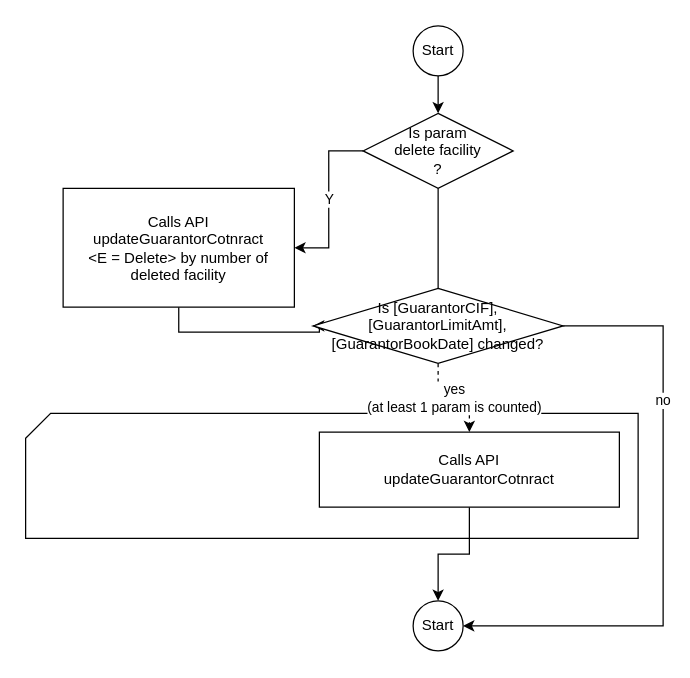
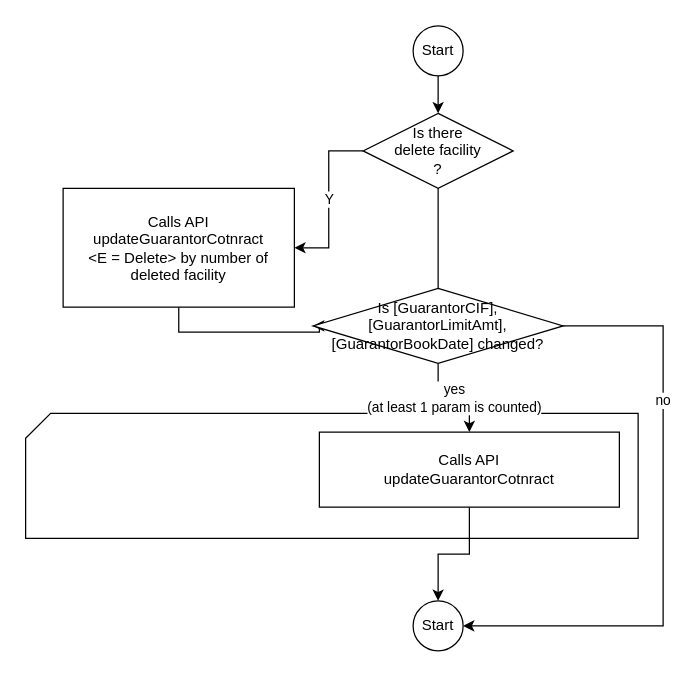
- <mxCell id="7" value="Is param&lt;br&gt;delete facility&lt;br&gt;?" style="rhombus;whiteSpace=wrap;html=1;" vertex="1" parent="1"><mxGeometry x="290" y="90" width="120" height="60" as="geometry" /></mxCell>
+ <mxCell id="7" value="Is there&lt;br&gt;delete facility&lt;br&gt;?" style="rhombus;whiteSpace=wrap;html=1;" vertex="1" parent="1"><mxGeometry x="290" y="90" width="120" height="60" as="geometry" /></mxCell>
- <mxCell id="10" value="yes&lt;br&gt;(at least 1 param is counted)" style="edgeStyle=orthogonalEdgeStyle;rounded=0;orthogonalLoop=1;jettySize=auto;html=1;exitX=0.5;exitY=1;exitDx=0;exitDy=0;entryX=0.5;entryY=0;entryDx=0;entryDy=0;dashed=1;" edge="1" parent="1" source="12" target="14"><mxGeometry relative="1" as="geometry" /></mxCell>
+ <mxCell id="10" value="yes&lt;br&gt;(at least 1 param is counted)" style="edgeStyle=orthogonalEdgeStyle;rounded=0;orthogonalLoop=1;jettySize=auto;html=1;exitX=0.5;exitY=1;exitDx=0;exitDy=0;entryX=0.5;entryY=0;entryDx=0;entryDy=0;" edge="1" parent="1" source="12" target="14"><mxGeometry relative="1" as="geometry" /></mxCell>
